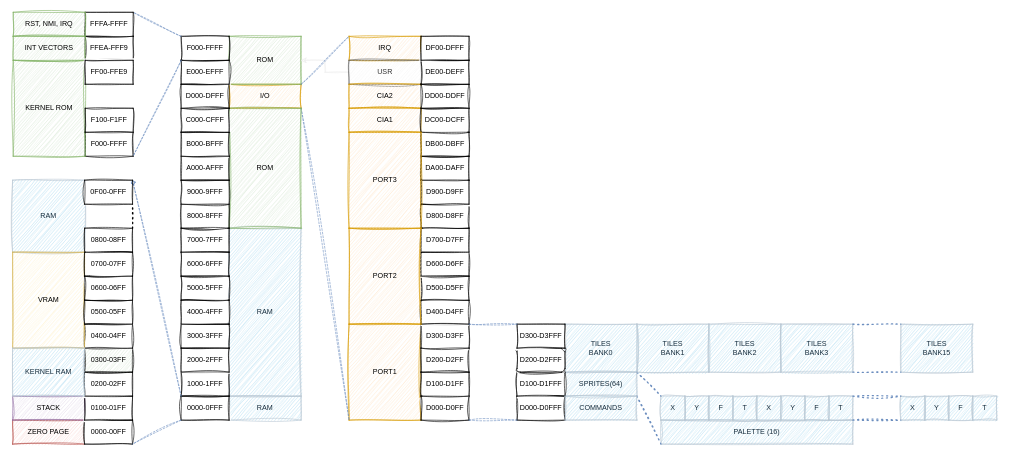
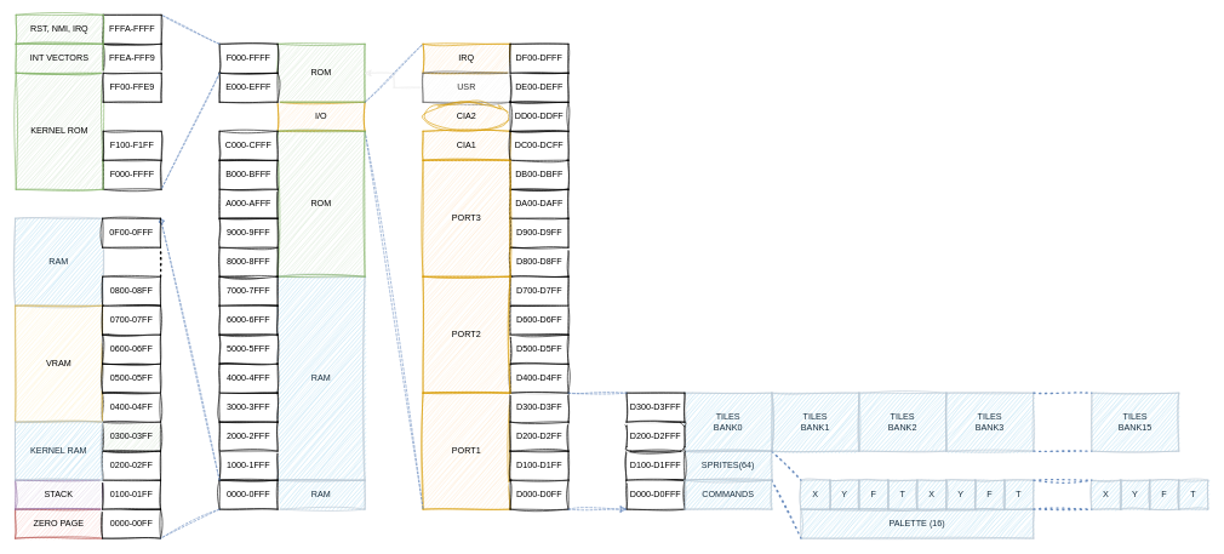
- <mxCell id="37" value="D000-DFFF" style="rounded=0;whiteSpace=wrap;html=1;labelBackgroundColor=none;sketch=1;curveFitting=1;jiggle=2;" parent="1" vertex="1"><mxGeometry x="301" y="140" width="80" height="40" as="geometry" /></mxCell>
- <mxCell id="14" value="CIA2" style="rounded=0;whiteSpace=wrap;html=1;labelBackgroundColor=none;fillColor=#ffe6cc;strokeColor=#d79b00;sketch=1;curveFitting=1;jiggle=2;" parent="1" vertex="1"><mxGeometry x="581" y="140" width="120" height="40" as="geometry" /></mxCell>
+ <mxCell id="14" value="CIA2" style="ellipse;whiteSpace=wrap;html=1;labelBackgroundColor=none;fillColor=#ffe6cc;strokeColor=#d79b00;sketch=1;curveFitting=1;jiggle=2;" parent="1" vertex="1"><mxGeometry x="581" y="140" width="120" height="40" as="geometry" /></mxCell>
- <mxCell id="87" value="" style="endArrow=none;dashed=1;html=1;rounded=0;entryX=0;entryY=1;entryDx=0;entryDy=0;exitX=1;exitY=1;exitDx=0;exitDy=0;labelBackgroundColor=none;strokeColor=#6c8ebf;fontColor=default;sketch=1;curveFitting=1;jiggle=2;fillColor=#dae8fc;" parent="1" source="46" target="83" edge="1"><mxGeometry width="50" height="50" relative="1" as="geometry"><mxPoint x="511" y="190" as="sourcePoint" /><mxPoint x="591" y="710" as="targetPoint" /></mxGeometry></mxCell>
+ <mxCell id="87" value="" style="endArrow=block;dashed=1;html=1;rounded=0;entryX=0;entryY=1;entryDx=0;entryDy=0;exitX=1;exitY=1;exitDx=0;exitDy=0;labelBackgroundColor=none;strokeColor=#6c8ebf;fontColor=default;sketch=1;curveFitting=1;jiggle=2;fillColor=#dae8fc;" parent="1" source="46" target="83" edge="1"><mxGeometry width="50" height="50" relative="1" as="geometry"><mxPoint x="511" y="190" as="sourcePoint" /><mxPoint x="591" y="710" as="targetPoint" /></mxGeometry></mxCell>
